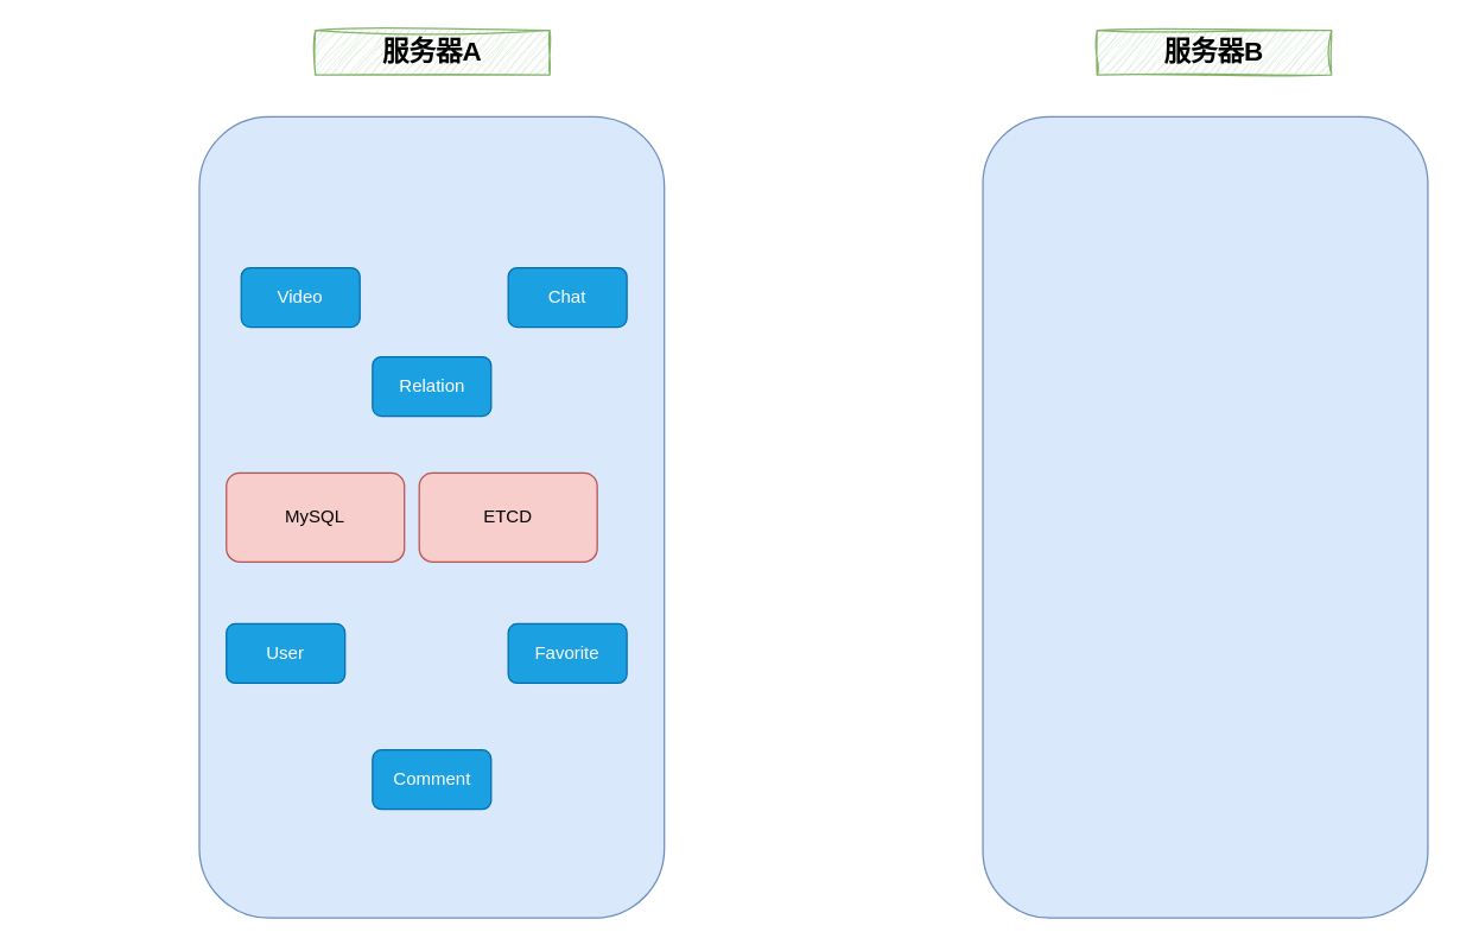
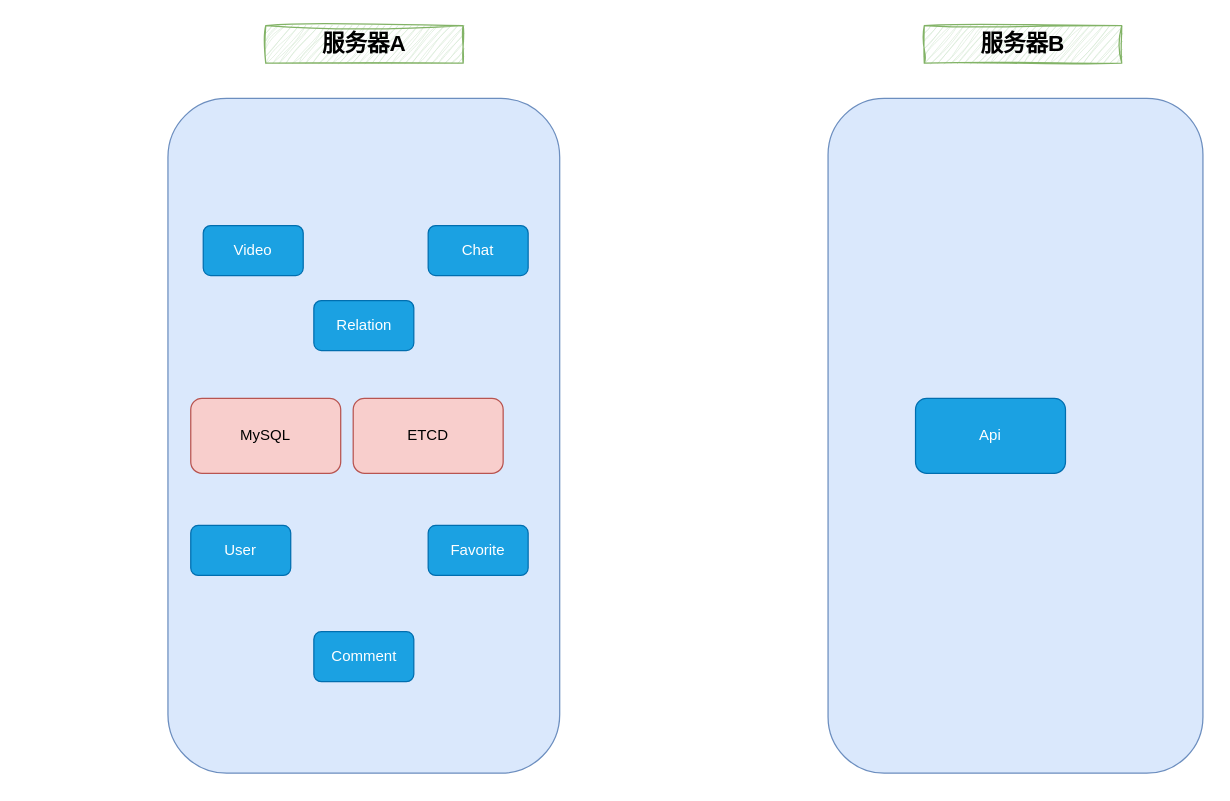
+ <mxCell id="14" value="Api" style="rounded=1;whiteSpace=wrap;html=1;fillColor=#1ba1e2;strokeColor=#006EAF;fontColor=#ffffff;" vertex="1" parent="1"><mxGeometry x="732" y="318.25" width="120" height="60" as="geometry" /></mxCell>
